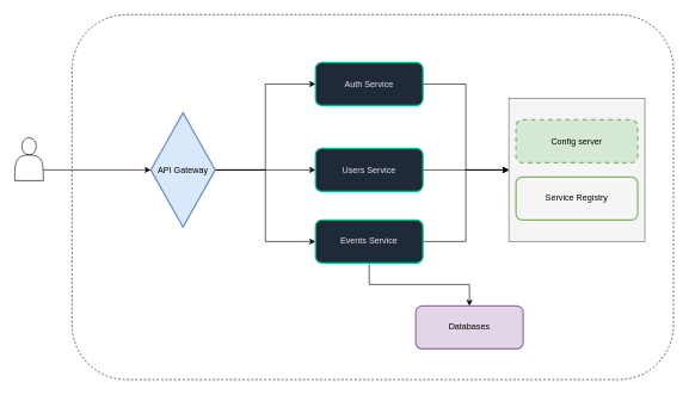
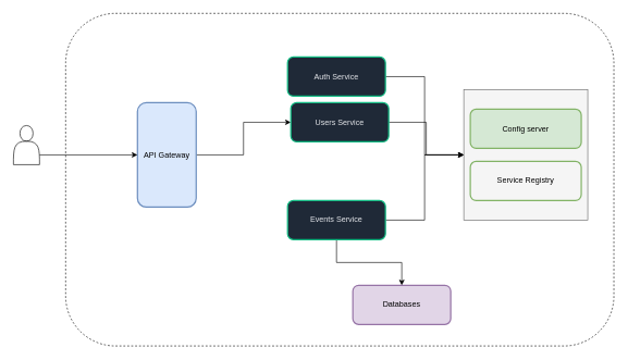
- <mxCell id="3" style="edgeStyle=orthogonalEdgeStyle;rounded=0;orthogonalLoop=1;jettySize=auto;html=1;exitX=1;exitY=0.5;exitDx=0;exitDy=0;entryX=0;entryY=0.5;entryDx=0;entryDy=0;" edge="1" parent="1" source="6" target="8"><mxGeometry relative="1" as="geometry" /></mxCell>
- <mxCell id="18" value="Config server" style="rounded=1;whiteSpace=wrap;html=1;fillColor=#d5e8d4;strokeColor=#82b366;strokeWidth=2;movable=1;resizable=1;rotatable=1;deletable=1;editable=1;locked=0;connectable=1;dashed=1;" parent="16" vertex="1"><mxGeometry x="10" y="30" width="170" height="60" as="geometry" /></mxCell>
+ <mxCell id="18" value="Config server" style="rounded=1;whiteSpace=wrap;html=1;fillColor=#d5e8d4;strokeColor=#82b366;strokeWidth=2;movable=1;resizable=1;rotatable=1;deletable=1;editable=1;locked=0;connectable=1;" parent="16" vertex="1"><mxGeometry x="10" y="30" width="170" height="60" as="geometry" /></mxCell>
- <mxCell id="6" value="API Gateway" style="rhombus;whiteSpace=wrap;html=1;fillColor=#dae8fc;strokeColor=#6c8ebf;strokeWidth=2;" parent="1" vertex="1"><mxGeometry x="210" y="157" width="90" height="160" as="geometry" /></mxCell>
+ <mxCell id="6" value="API Gateway" style="rounded=1;whiteSpace=wrap;html=1;fillColor=#dae8fc;strokeColor=#6c8ebf;strokeWidth=2;" parent="1" vertex="1"><mxGeometry x="210" y="157" width="90" height="160" as="geometry" /></mxCell>
- <mxCell id="10" value="Users Service" style="rounded=1;whiteSpace=wrap;html=1;fillColor=#1f2937;fontColor=#e5e7eb;strokeColor=#10b981;strokeWidth=2;" parent="1" vertex="1"><mxGeometry x="440" y="207" width="150" height="60" as="geometry" /></mxCell>
+ <mxCell id="10" value="Users Service" style="rounded=1;whiteSpace=wrap;html=1;fillColor=#1f2937;fontColor=#e5e7eb;strokeColor=#10b981;strokeWidth=2;" parent="1" vertex="1"><mxGeometry x="445" y="157" width="150" height="60" as="geometry" /></mxCell>
- <mxCell id="5" style="edgeStyle=orthogonalEdgeStyle;rounded=0;orthogonalLoop=1;jettySize=auto;html=1;exitX=1;exitY=0.5;exitDx=0;exitDy=0;entryX=0;entryY=0.5;entryDx=0;entryDy=0;" edge="1" parent="1" source="6" target="13"><mxGeometry relative="1" as="geometry" /></mxCell>
- <mxCell id="20" value="Databases" style="rounded=1;whiteSpace=wrap;html=1;fillColor=#e1d5e7;strokeColor=#9673a6;strokeWidth=2;" vertex="1" parent="1"><mxGeometry x="580" y="427" width="150" height="60" as="geometry" /></mxCell>
+ <mxCell id="20" value="Databases" style="rounded=1;whiteSpace=wrap;html=1;fillColor=#e1d5e7;strokeColor=#9673a6;strokeWidth=2;" vertex="1" parent="1"><mxGeometry x="540" y="437" width="150" height="60" as="geometry" /></mxCell>
